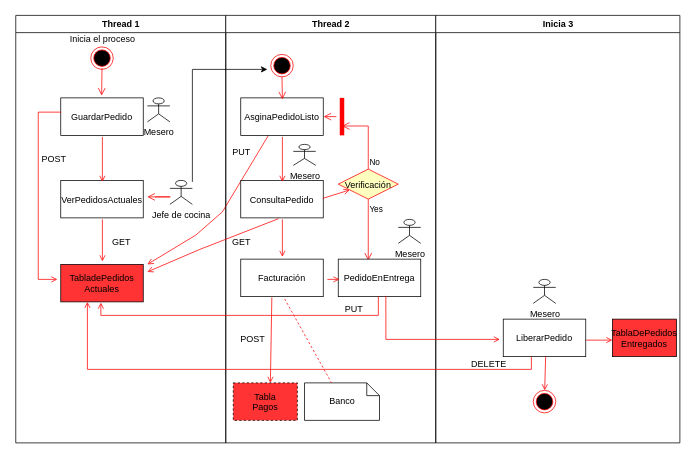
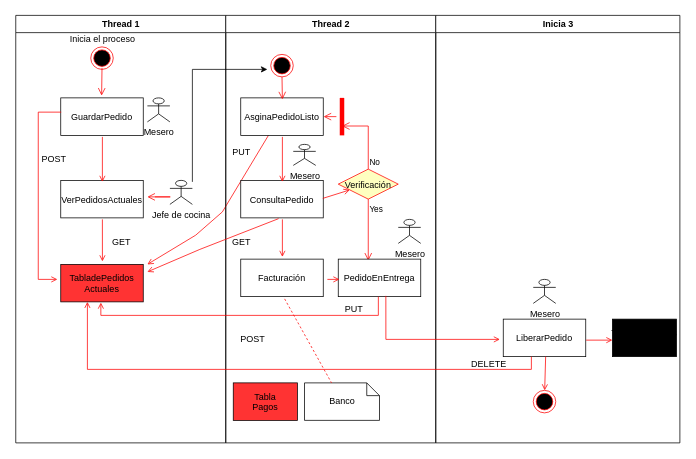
- <mxCell id="52" value="TablaDePedidos&#10;Entregados" style="fillColor=#FF3333;" vertex="1" parent="44"><mxGeometry x="235.5" y="405" width="85.5" height="50" as="geometry" /></mxCell>
+ <mxCell id="52" value="TablaDePedidos&#10;Entregados" style="fillColor=#000000;" vertex="1" parent="44"><mxGeometry x="235.5" y="405" width="85.5" height="50" as="geometry" /></mxCell>
- <mxCell id="38" value="" style="endArrow=open;strokeColor=#FF0000;endFill=1;rounded=0;entryX=0.579;entryY=0;entryDx=0;entryDy=0;entryPerimeter=0;exitX=0.377;exitY=1.02;exitDx=0;exitDy=0;exitPerimeter=0;" parent="18" source="22" target="37" edge="1"><mxGeometry relative="1" as="geometry"><mxPoint x="75.5" y="382" as="sourcePoint" /><mxPoint x="15.5" y="349" as="targetPoint" /></mxGeometry></mxCell>
- <mxCell id="37" value="Tabla&#10;Pagos" style="fillColor=#FF3333;dashed=1;" vertex="1" parent="18"><mxGeometry x="10" y="490" width="85.5" height="50" as="geometry" /></mxCell>
+ <mxCell id="37" value="Tabla&#10;Pagos" style="fillColor=#FF3333;" vertex="1" parent="18"><mxGeometry x="10" y="490" width="85.5" height="50" as="geometry" /></mxCell>
